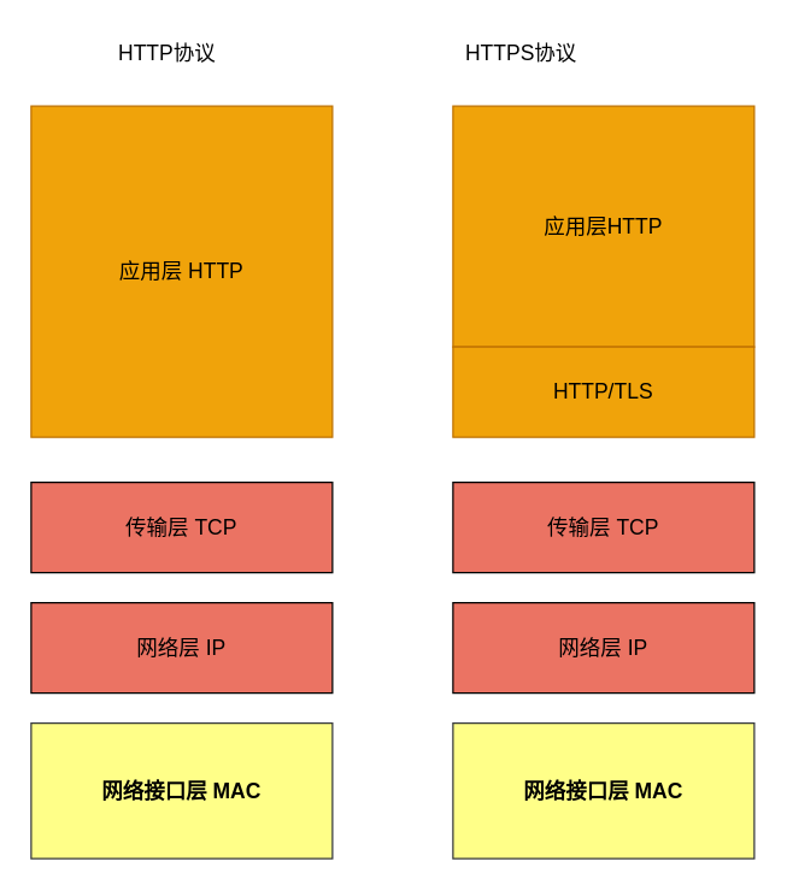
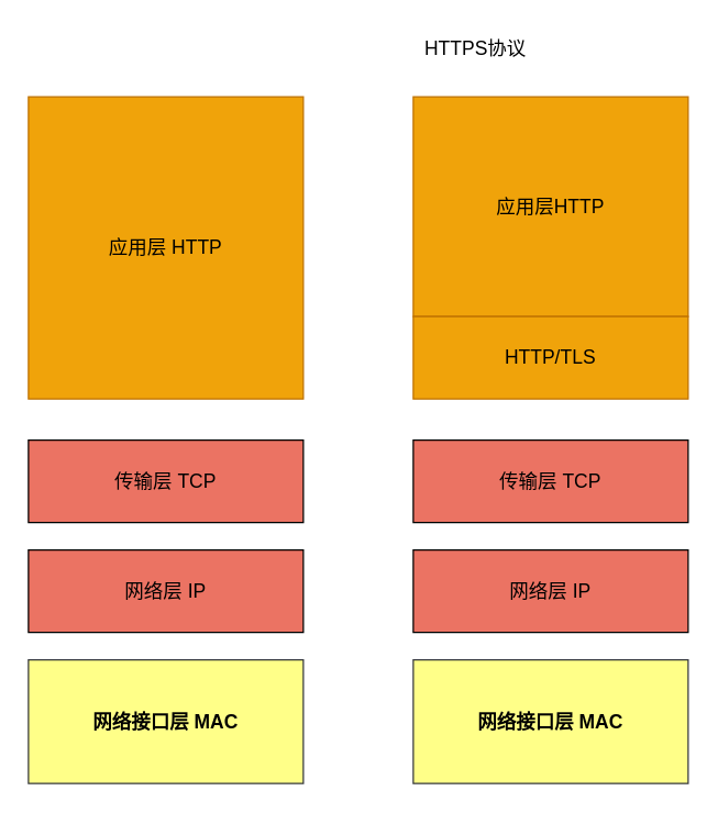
- <mxCell id="6" value="&lt;font style=&quot;vertical-align: inherit;&quot; class=&quot;notranslate fyzs-translate-target fyzs-translate-target-wrapper&quot;&gt;&lt;font style=&quot;vertical-align: inherit;&quot; class=&quot;notranslate fyzs-translate-target fyzs-translate-target-box&quot;&gt;&lt;font style=&quot;vertical-align: inherit;&quot; title=&quot;Text&quot; class=&quot;notranslate fyzs-translate-target fyzs-translate-target-text&quot;&gt;HTTP协议&lt;/font&gt;&lt;/font&gt;&lt;/font&gt;" style="text;html=1;align=center;verticalAlign=middle;resizable=0;points=[];autosize=1;strokeColor=none;fillColor=none;fontSize=14;" vertex="1" parent="1"><mxGeometry x="65" y="20" width="90" height="30" as="geometry" /></mxCell>
